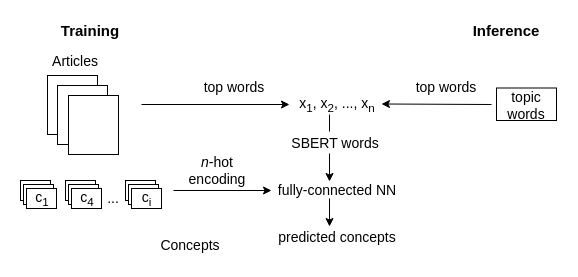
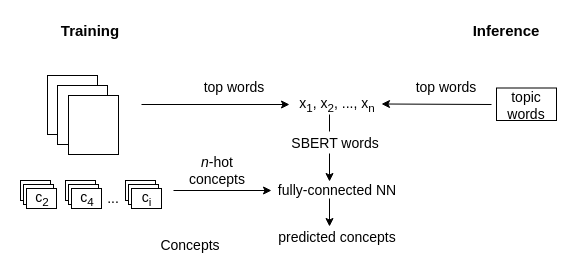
- <mxCell id="3" value="Articles" style="text;html=1;strokeColor=none;fillColor=none;align=center;verticalAlign=middle;whiteSpace=wrap;rounded=0;fontSize=14;" vertex="1" parent="1"><mxGeometry x="55" y="51" width="40" height="20" as="geometry" /></mxCell>
- <mxCell id="24" value="&lt;div&gt;&lt;i&gt;n&lt;/i&gt;-hot &lt;br&gt;&lt;/div&gt;&lt;div&gt;encoding&lt;/div&gt;" style="text;html=1;strokeColor=none;fillColor=none;align=center;verticalAlign=middle;whiteSpace=wrap;rounded=0;fontSize=14;" vertex="1" parent="1"><mxGeometry x="167" y="160" width="100" height="20" as="geometry" /></mxCell>
+ <mxCell id="24" value="&lt;div&gt;&lt;i&gt;n&lt;/i&gt;-hot &lt;br&gt;&lt;/div&gt;&lt;div&gt;concepts&lt;/div&gt;" style="text;html=1;strokeColor=none;fillColor=none;align=center;verticalAlign=middle;whiteSpace=wrap;rounded=0;fontSize=14;" vertex="1" parent="1"><mxGeometry x="167" y="160" width="100" height="20" as="geometry" /></mxCell>
- <mxCell id="34" value="c&lt;sub&gt;1&lt;/sub&gt;" style="text;html=1;strokeColor=none;fillColor=none;align=center;verticalAlign=middle;whiteSpace=wrap;rounded=0;fontSize=14;" vertex="1" parent="1"><mxGeometry x="22" y="188" width="40" height="20" as="geometry" /></mxCell>
+ <mxCell id="34" value="c&lt;sub&gt;2&lt;/sub&gt;" style="text;html=1;strokeColor=none;fillColor=none;align=center;verticalAlign=middle;whiteSpace=wrap;rounded=0;fontSize=14;" vertex="1" parent="1"><mxGeometry x="22" y="188" width="40" height="20" as="geometry" /></mxCell>
